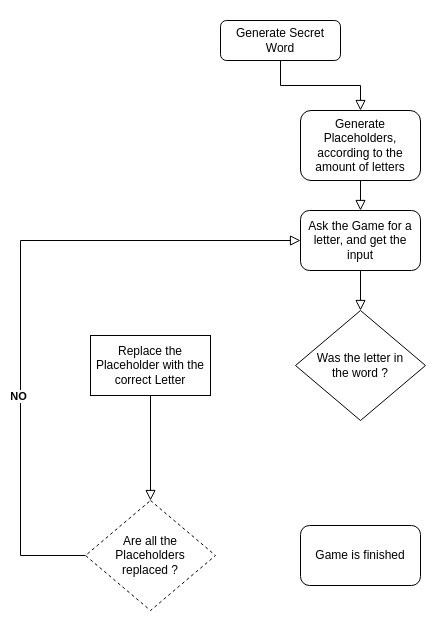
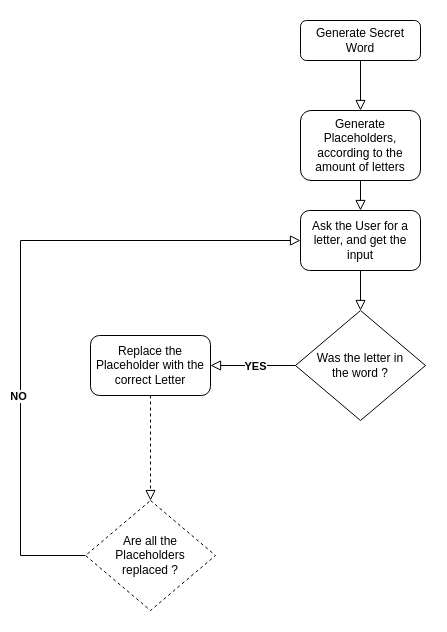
- <mxCell id="3" value="Generate Secret Word" style="rounded=1;whiteSpace=wrap;html=1;fontSize=12;glass=0;strokeWidth=1;shadow=0;" parent="1" vertex="1"><mxGeometry x="220" y="20" width="120" height="40" as="geometry" /></mxCell>
+ <mxCell id="3" value="Generate Secret Word" style="rounded=1;whiteSpace=wrap;html=1;fontSize=12;glass=0;strokeWidth=1;shadow=0;" parent="1" vertex="1"><mxGeometry x="300" y="20" width="120" height="40" as="geometry" /></mxCell>
- <mxCell id="6" value="Ask the Game for a letter, and get the input" style="rounded=1;whiteSpace=wrap;html=1;fontSize=12;glass=0;strokeWidth=1;shadow=0;" vertex="1" parent="1"><mxGeometry x="300" y="210" width="120" height="60" as="geometry" /></mxCell>
+ <mxCell id="6" value="Ask the User for a letter, and get the input" style="rounded=1;whiteSpace=wrap;html=1;fontSize=12;glass=0;strokeWidth=1;shadow=0;" vertex="1" parent="1"><mxGeometry x="300" y="210" width="120" height="60" as="geometry" /></mxCell>
- <mxCell id="11" value="Replace the Placeholder with the correct Letter" style="whiteSpace=wrap;html=1;fontSize=12;glass=0;strokeWidth=1;shadow=0;rounded=0;" vertex="1" parent="1"><mxGeometry x="90" y="335" width="120" height="60" as="geometry" /></mxCell>
+ <mxCell id="11" value="Replace the Placeholder with the correct Letter" style="rounded=1;whiteSpace=wrap;html=1;fontSize=12;glass=0;strokeWidth=1;shadow=0;" vertex="1" parent="1"><mxGeometry x="90" y="335" width="120" height="60" as="geometry" /></mxCell>
+ <mxCell id="9" value="" style="rounded=0;html=1;jettySize=auto;orthogonalLoop=1;fontSize=11;endArrow=block;endFill=0;endSize=8;strokeWidth=1;shadow=0;labelBackgroundColor=none;edgeStyle=orthogonalEdgeStyle;exitX=0;exitY=0.5;exitDx=0;exitDy=0;entryX=1;entryY=0.5;entryDx=0;entryDy=0;" edge="1" parent="1" source="7" target="11"><mxGeometry relative="1" as="geometry"><mxPoint x="370" y="280" as="sourcePoint" /><mxPoint x="370" y="320" as="targetPoint" /></mxGeometry></mxCell>
+ <mxCell id="10" value="YES" style="edgeLabel;html=1;align=center;verticalAlign=middle;resizable=0;points=[];fontStyle=1" vertex="1" connectable="0" parent="9"><mxGeometry x="-0.025" y="3" relative="1" as="geometry"><mxPoint y="-3" as="offset" /></mxGeometry></mxCell>
- <mxCell id="13" value="" style="rounded=0;html=1;jettySize=auto;orthogonalLoop=1;fontSize=11;endArrow=block;endFill=0;endSize=8;strokeWidth=1;shadow=0;labelBackgroundColor=none;edgeStyle=orthogonalEdgeStyle;exitX=0.5;exitY=1;exitDx=0;exitDy=0;entryX=0.5;entryY=0;entryDx=0;entryDy=0;" edge="1" parent="1" source="11" target="12"><mxGeometry relative="1" as="geometry"><mxPoint x="370" y="280" as="sourcePoint" /><mxPoint x="370" y="320" as="targetPoint" /></mxGeometry></mxCell>
+ <mxCell id="13" value="" style="rounded=0;html=1;jettySize=auto;orthogonalLoop=1;fontSize=11;endArrow=block;endFill=0;endSize=8;strokeWidth=1;shadow=0;labelBackgroundColor=none;edgeStyle=orthogonalEdgeStyle;exitX=0.5;exitY=1;exitDx=0;exitDy=0;entryX=0.5;entryY=0;entryDx=0;entryDy=0;dashed=1;" edge="1" parent="1" source="11" target="12"><mxGeometry relative="1" as="geometry"><mxPoint x="370" y="280" as="sourcePoint" /><mxPoint x="370" y="320" as="targetPoint" /></mxGeometry></mxCell>
- <mxCell id="14" value="Game is finished" style="rounded=1;whiteSpace=wrap;html=1;fontSize=12;glass=0;strokeWidth=1;shadow=0;" vertex="1" parent="1"><mxGeometry x="300" y="525" width="120" height="60" as="geometry" /></mxCell>
